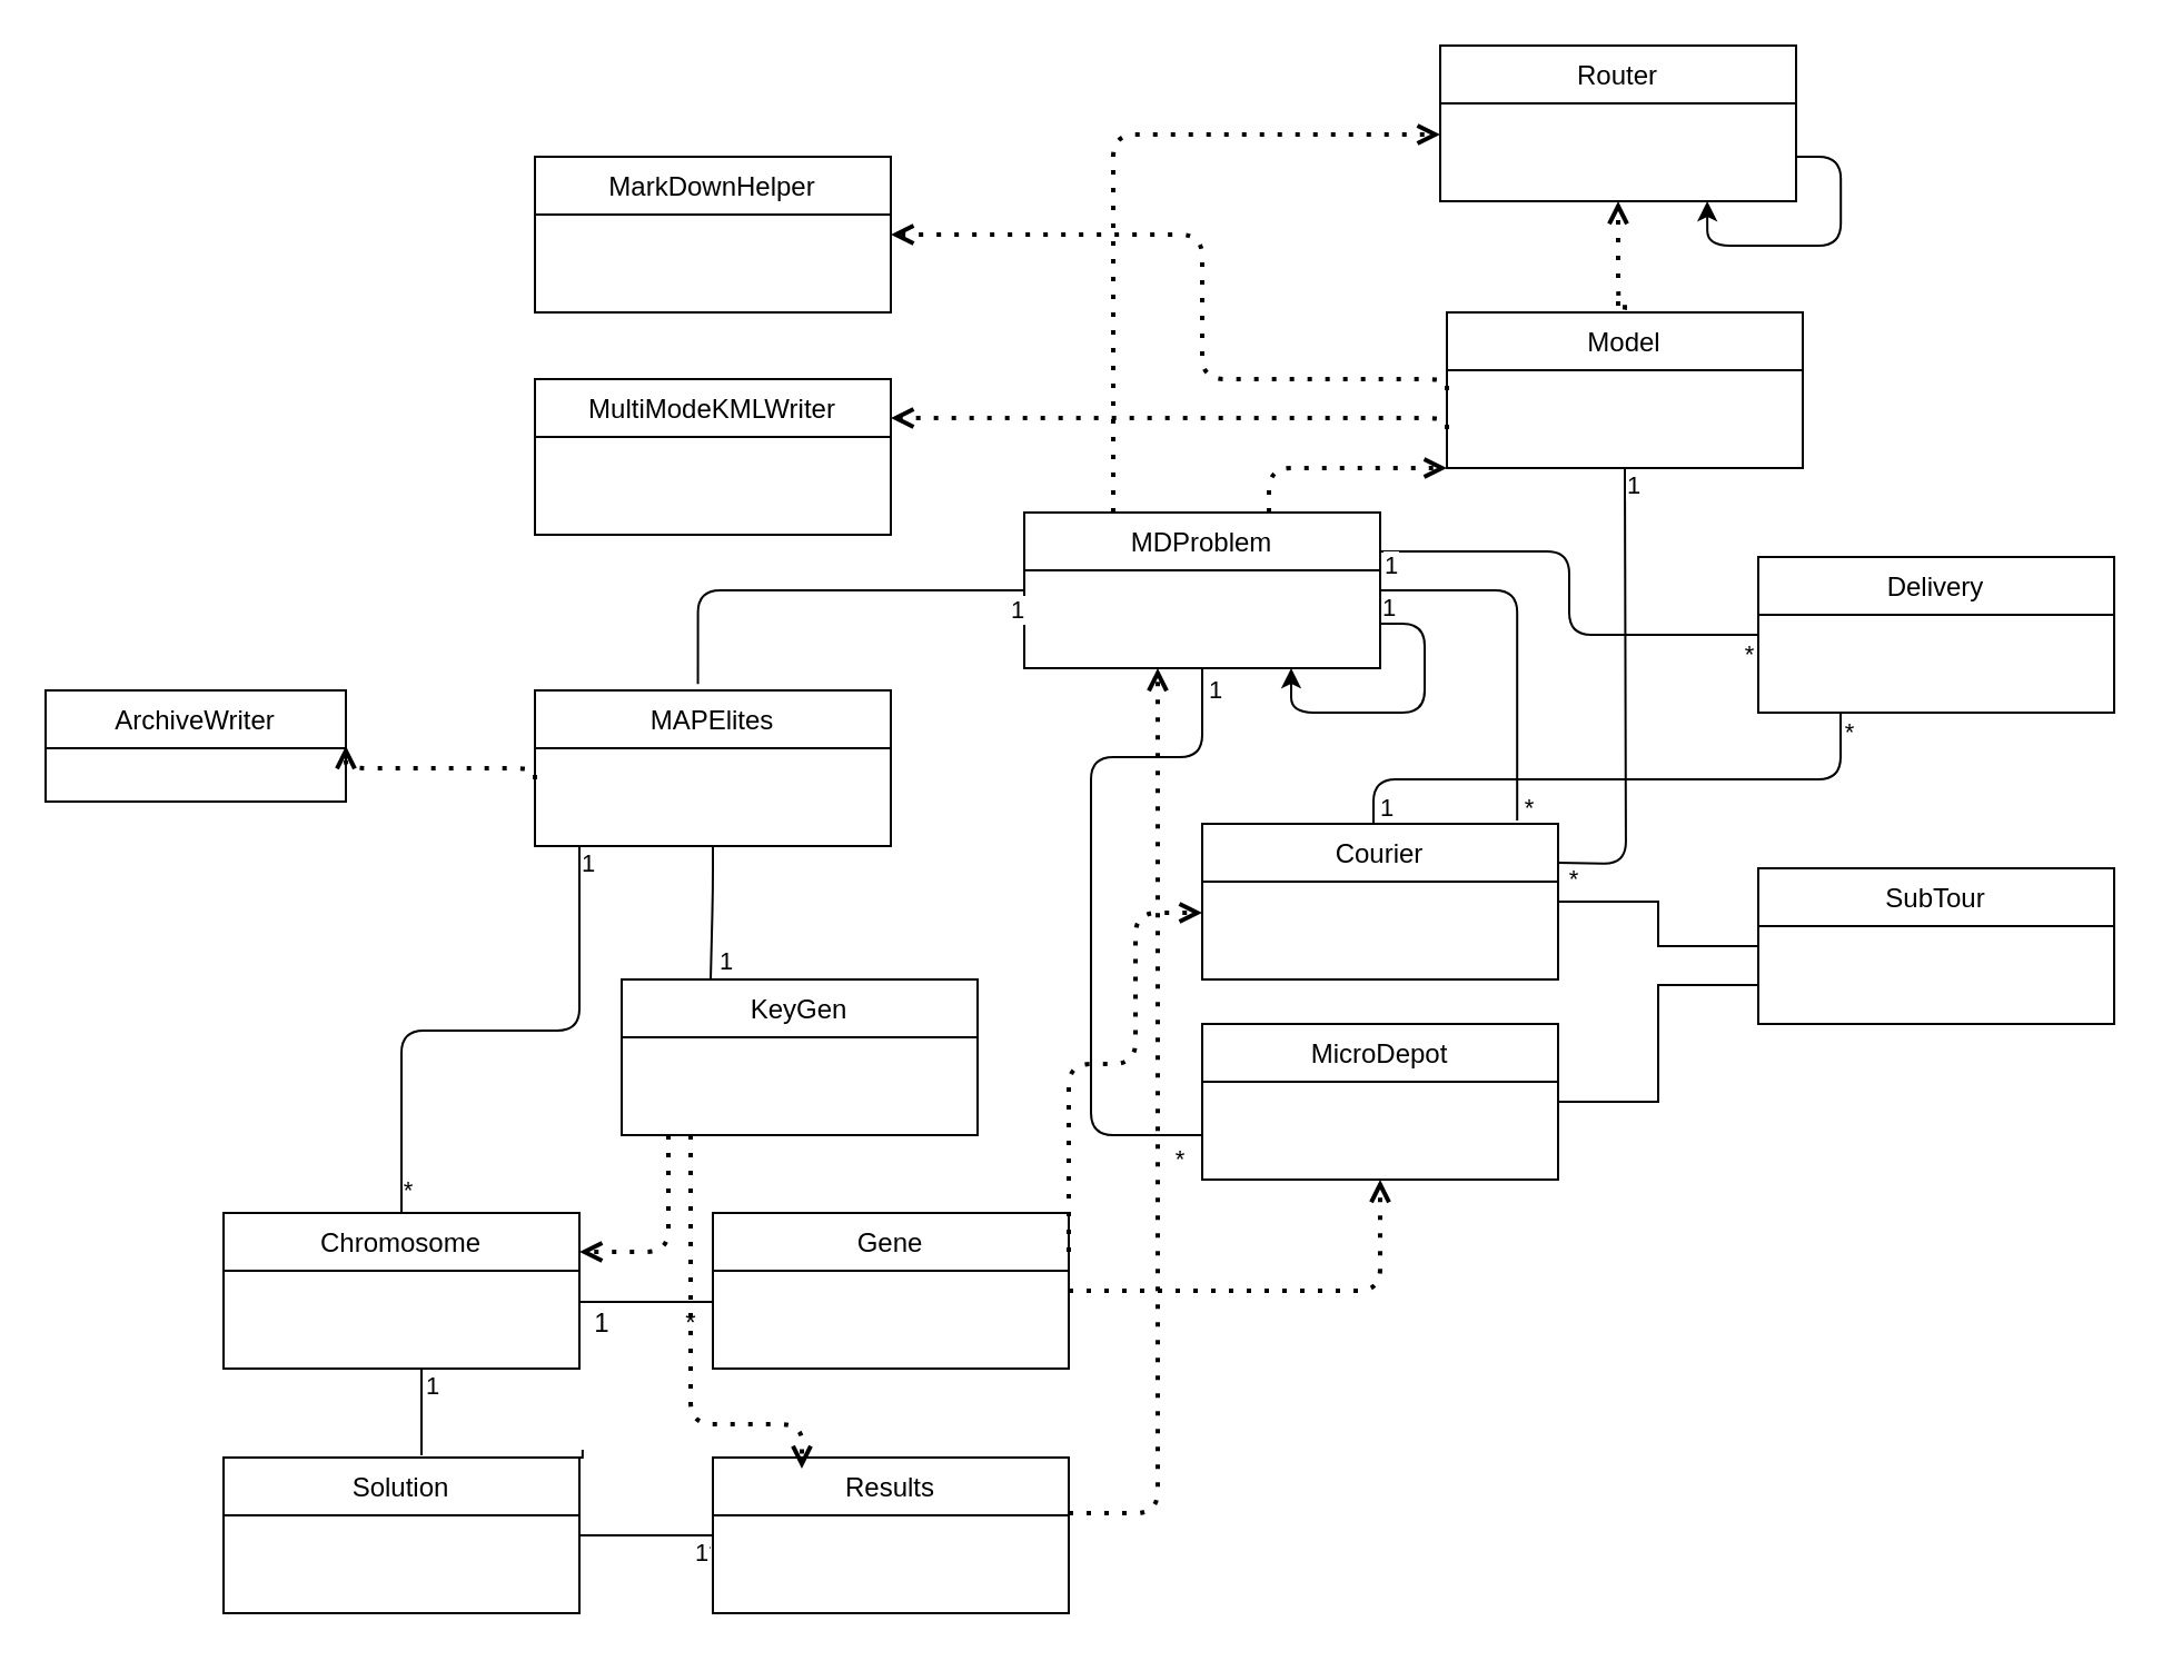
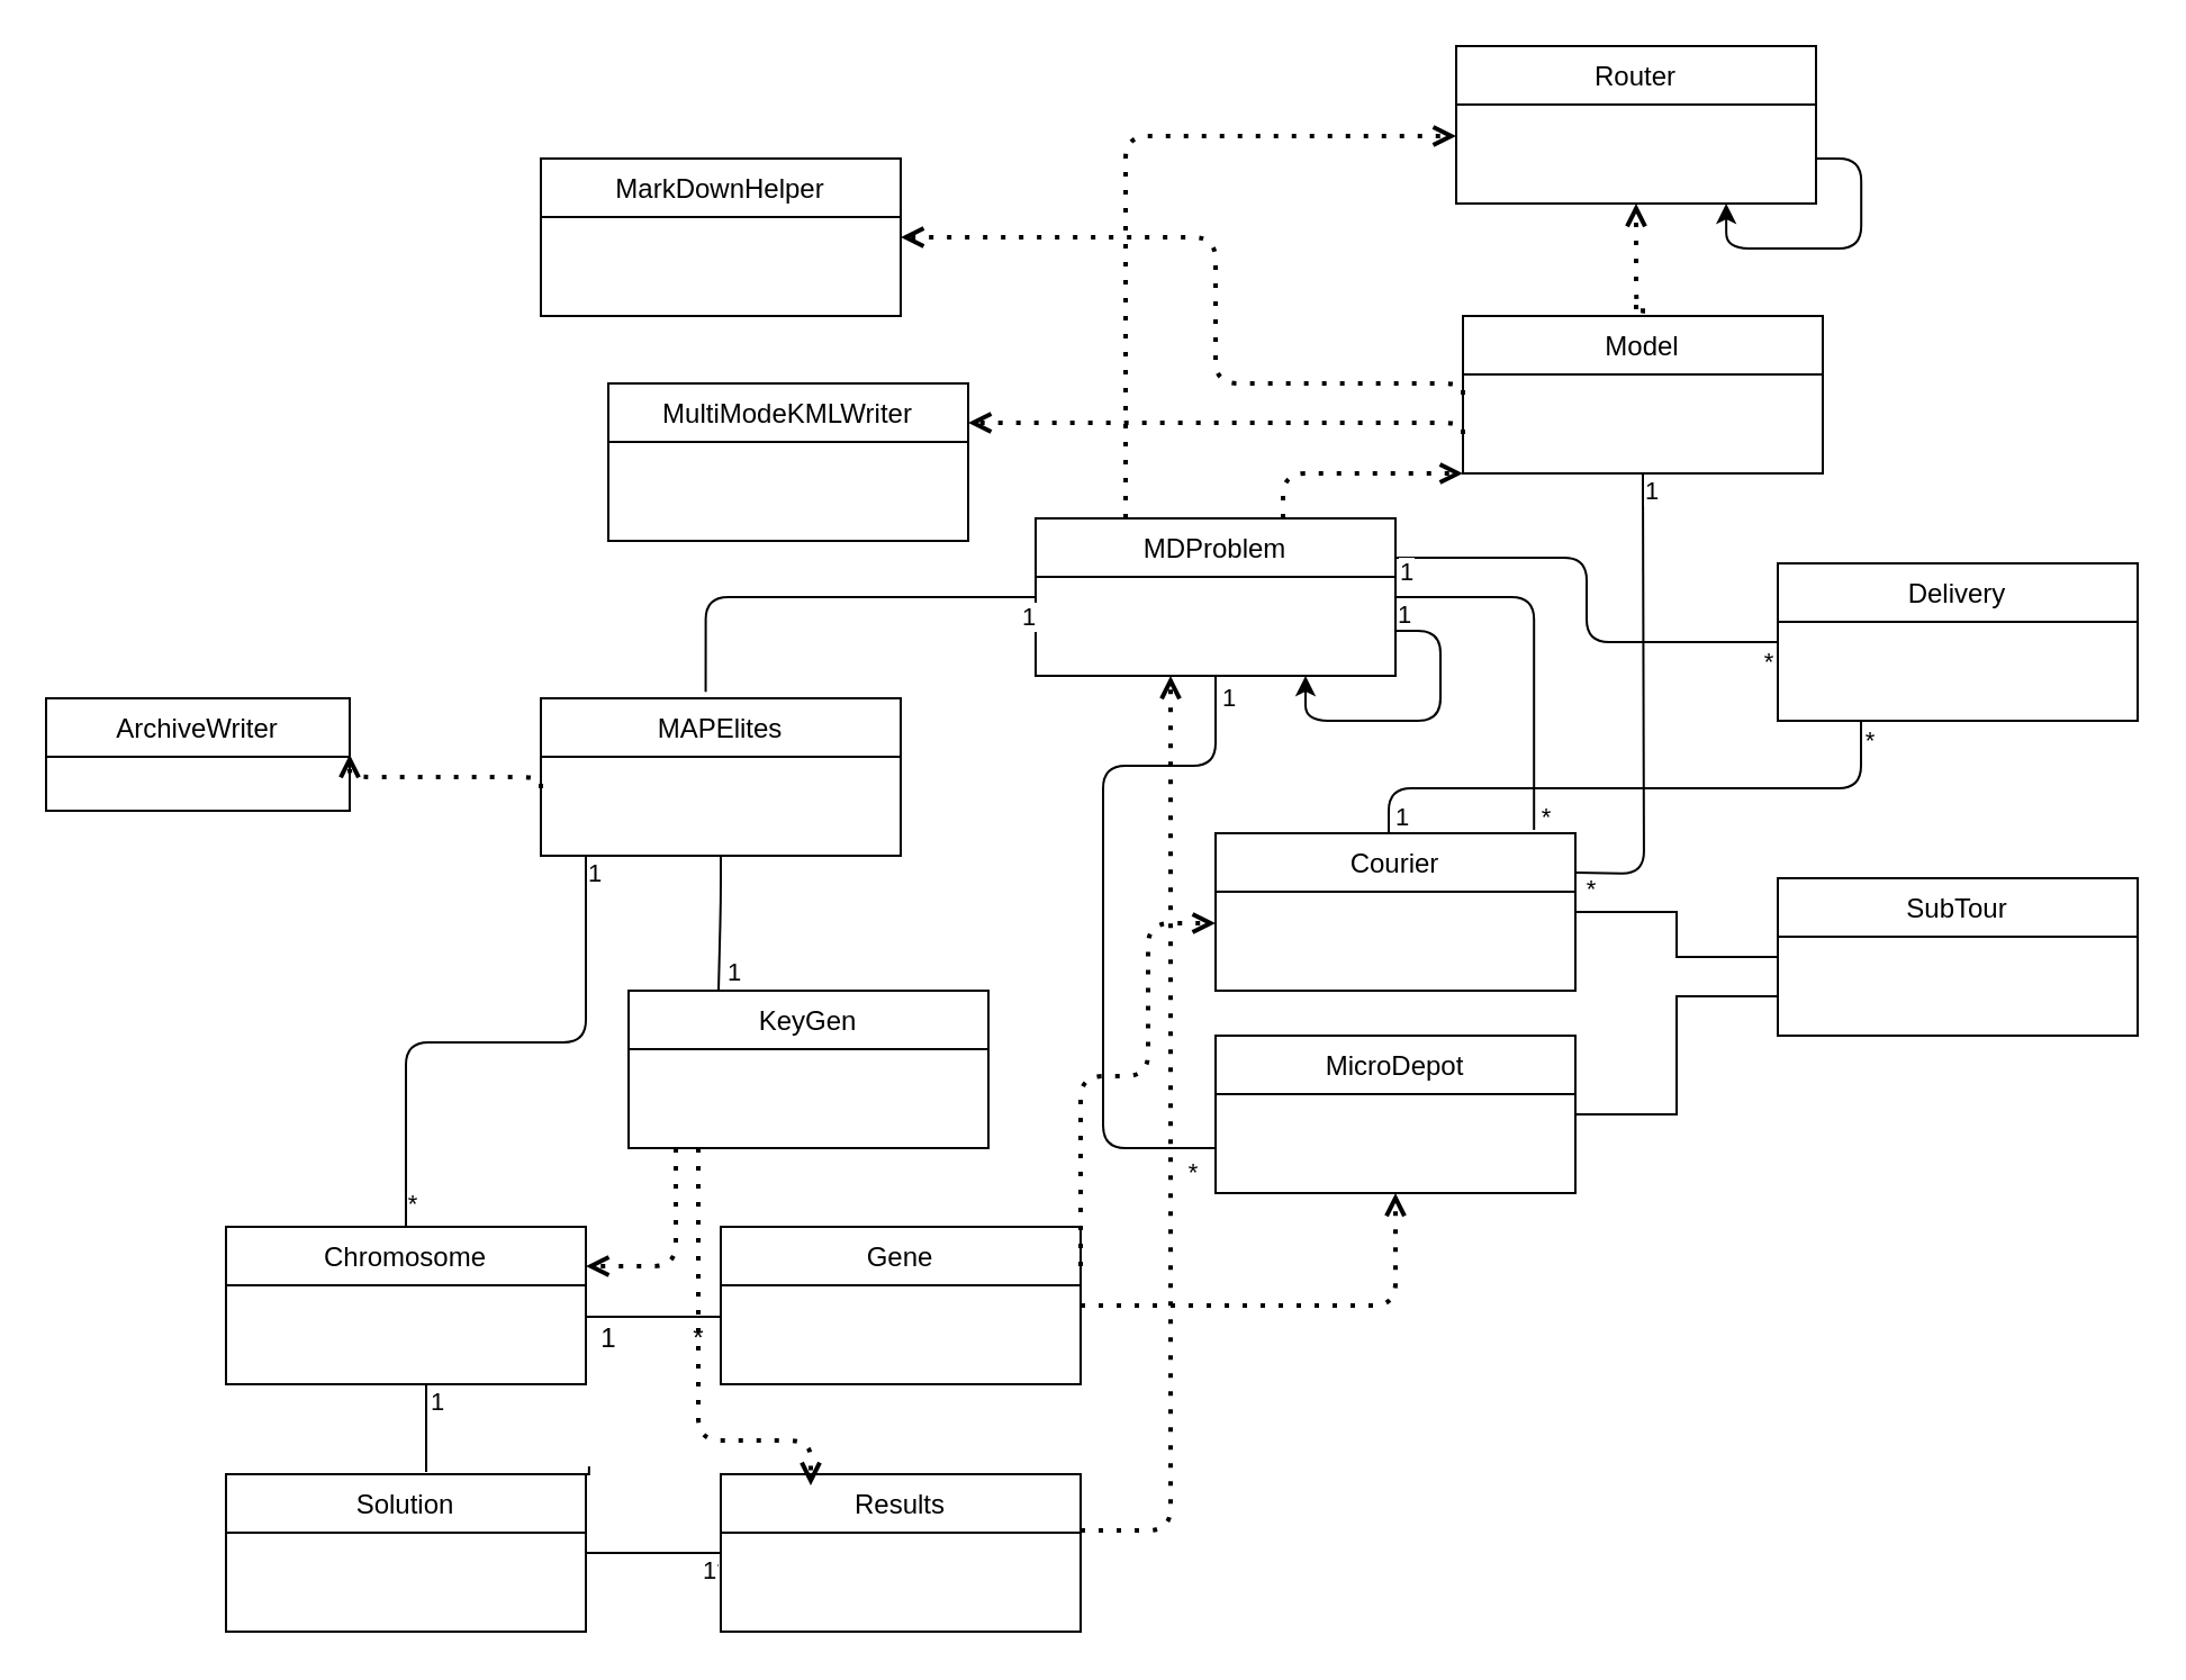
- <mxCell id="2" value="MultiModeKMLWriter" style="swimlane;fontStyle=0;align=center;verticalAlign=top;childLayout=stackLayout;horizontal=1;startSize=26;horizontalStack=0;resizeParent=1;resizeLast=0;collapsible=1;marginBottom=0;rounded=0;shadow=0;strokeWidth=1;" parent="1" vertex="1"><mxGeometry x="240" y="170" width="160" height="70" as="geometry"><mxRectangle x="230" y="140" width="160" height="26" as="alternateBounds" /></mxGeometry></mxCell>
+ <mxCell id="2" value="MultiModeKMLWriter" style="swimlane;fontStyle=0;align=center;verticalAlign=top;childLayout=stackLayout;horizontal=1;startSize=26;horizontalStack=0;resizeParent=1;resizeLast=0;collapsible=1;marginBottom=0;rounded=0;shadow=0;strokeWidth=1;" parent="1" vertex="1"><mxGeometry x="270" y="170" width="160" height="70" as="geometry"><mxRectangle x="230" y="140" width="160" height="26" as="alternateBounds" /></mxGeometry></mxCell>
